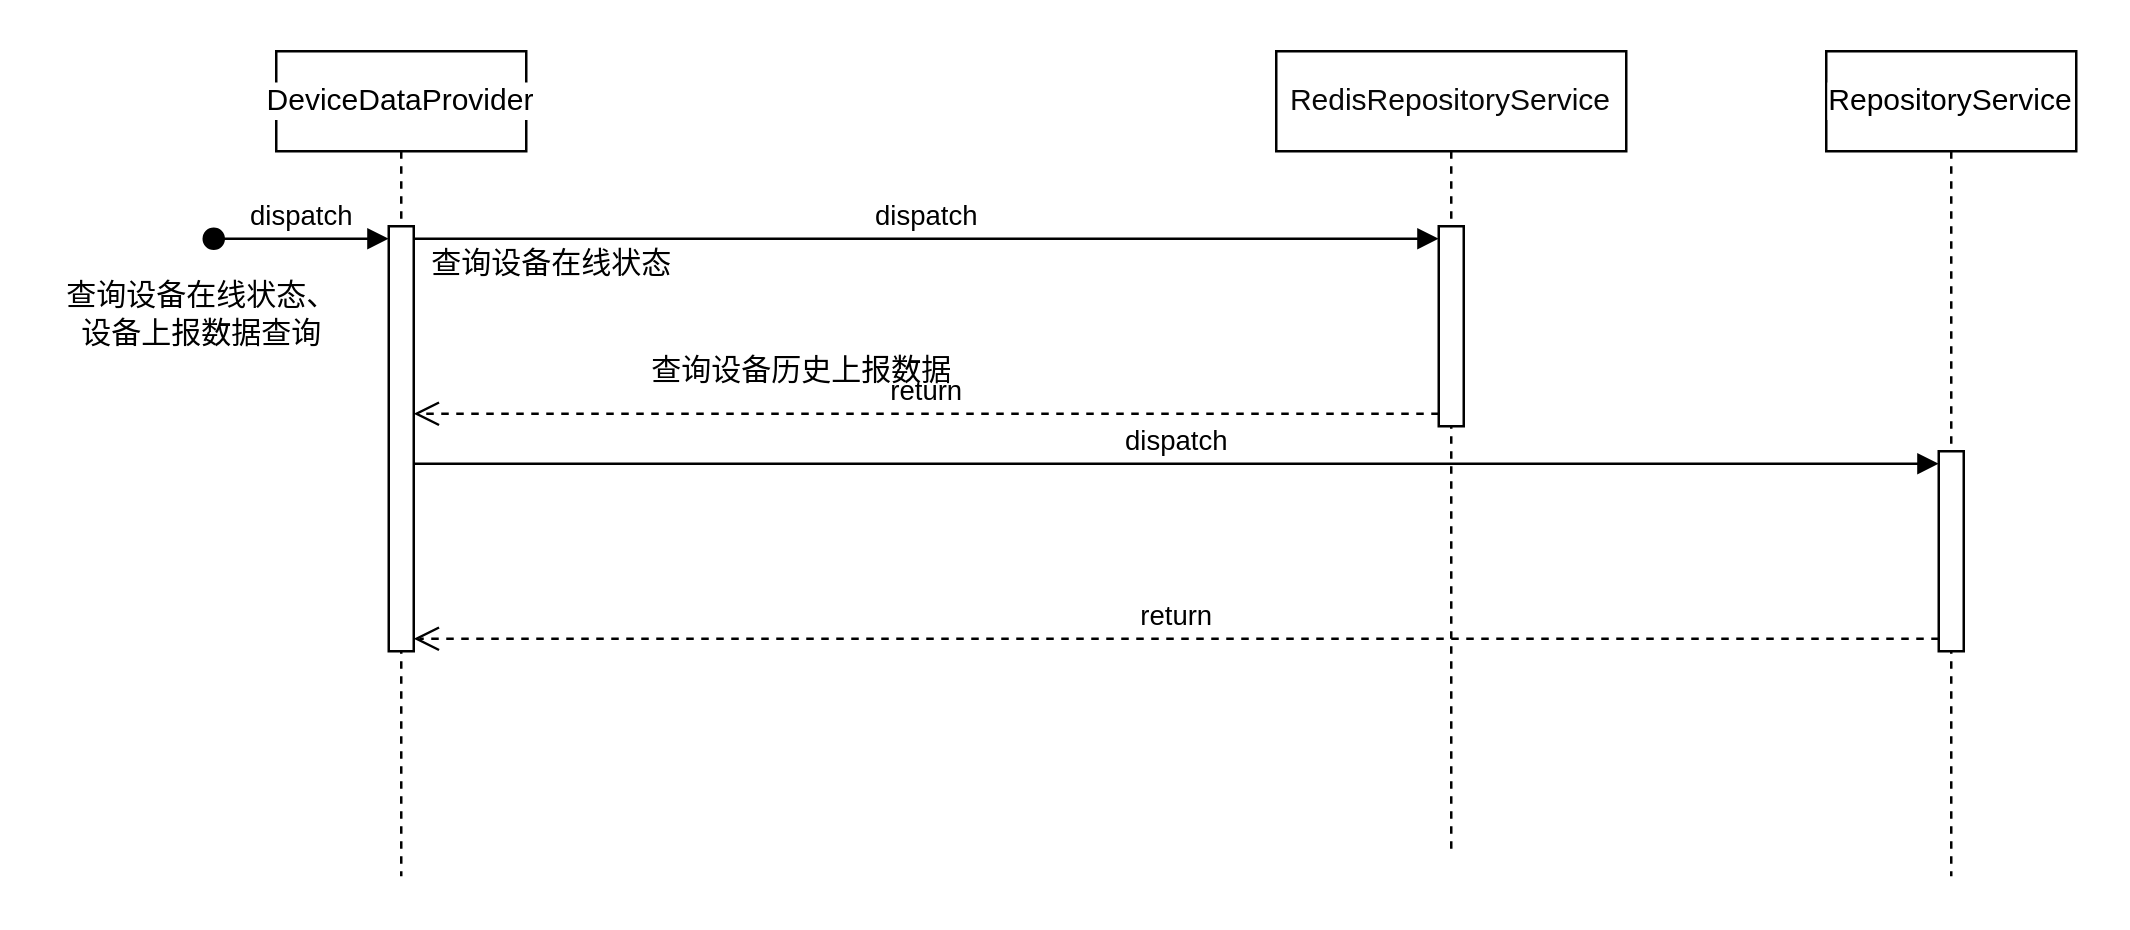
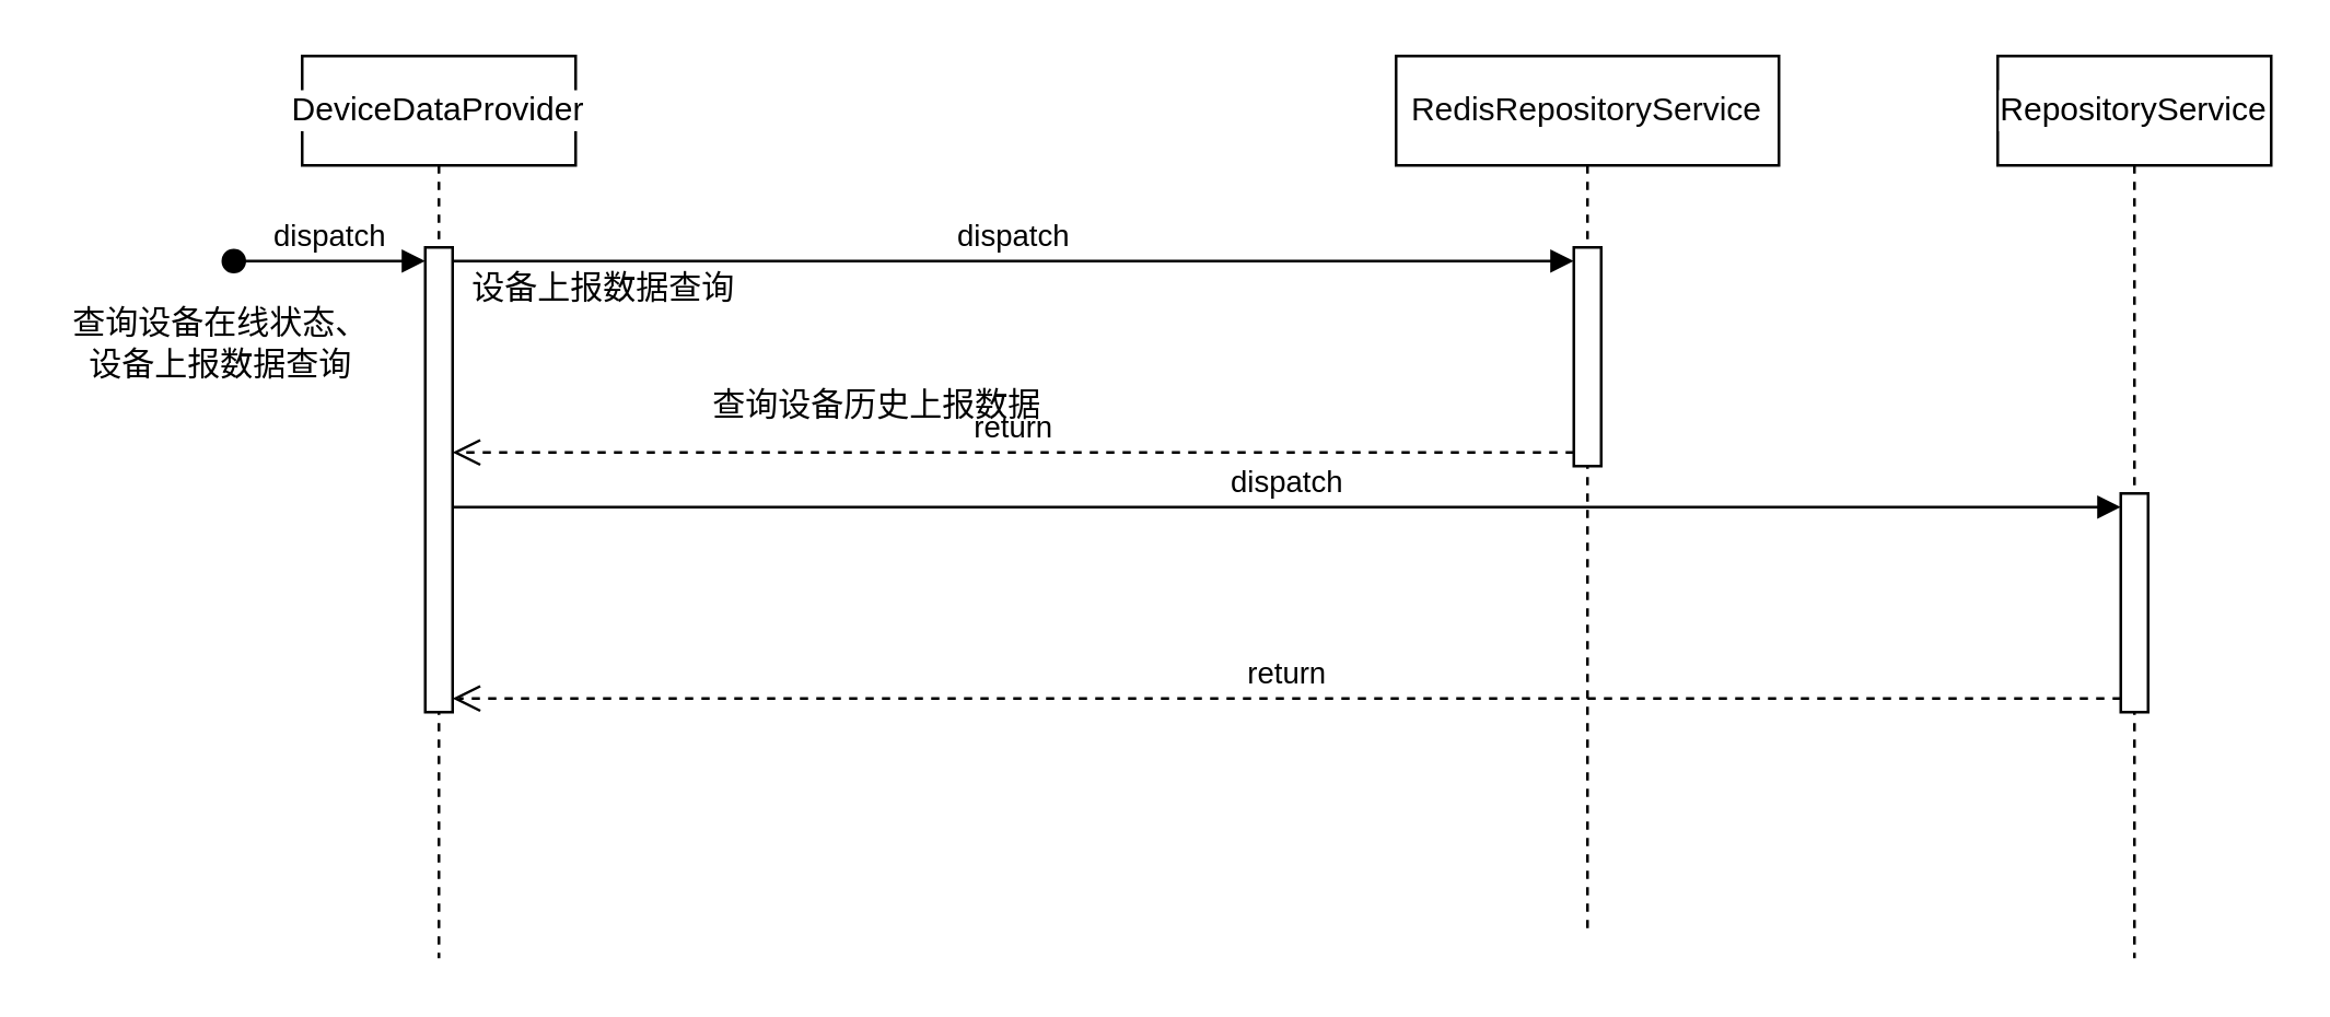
- <mxCell id="12" value="查询设备在线状态" style="text;html=1;align=center;verticalAlign=middle;resizable=0;points=[];autosize=1;strokeColor=none;fillColor=none;" parent="1" vertex="1"><mxGeometry x="160" y="90" width="120" height="30" as="geometry" /></mxCell>
+ <mxCell id="12" value="设备上报数据查询" style="text;html=1;align=center;verticalAlign=middle;resizable=0;points=[];autosize=1;strokeColor=none;fillColor=none;" parent="1" vertex="1"><mxGeometry x="160" y="90" width="120" height="30" as="geometry" /></mxCell>
